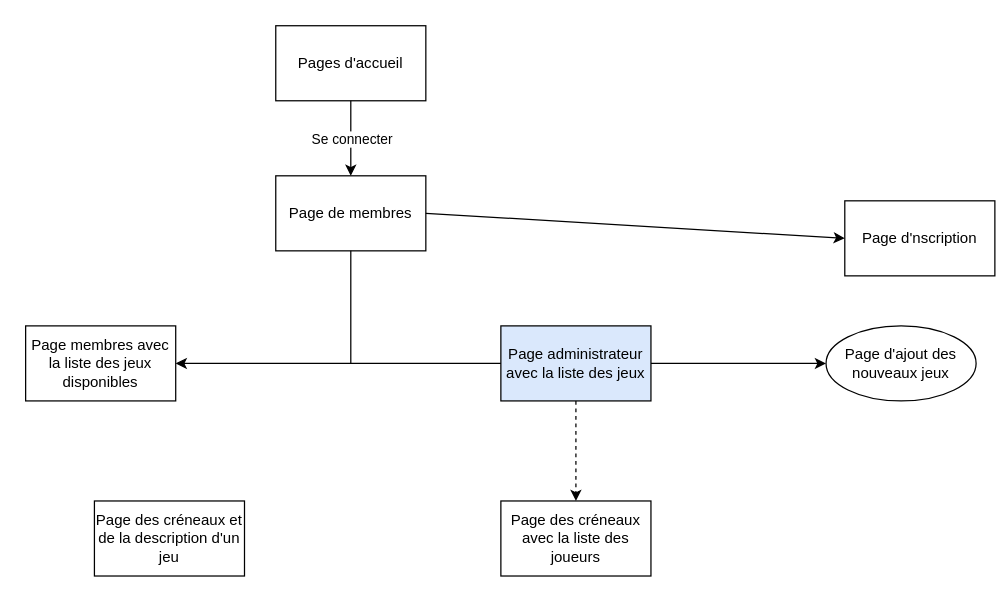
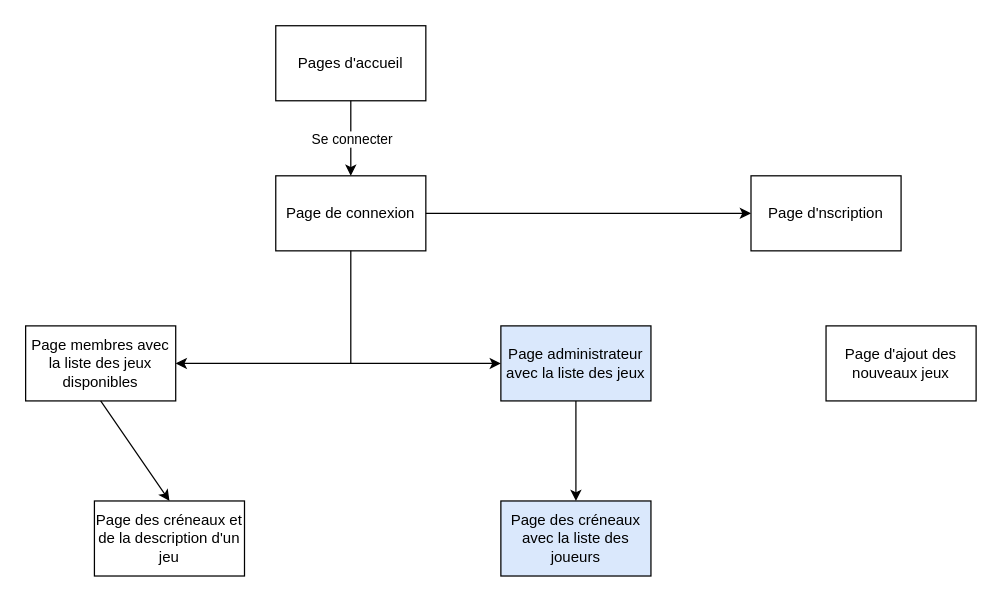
- <mxCell id="8" value="Page de membres" style="rounded=0;whiteSpace=wrap;html=1;" vertex="1" parent="6"><mxGeometry y="120" width="120" height="60" as="geometry" /></mxCell>
+ <mxCell id="8" value="Page de connexion" style="rounded=0;whiteSpace=wrap;html=1;" vertex="1" parent="6"><mxGeometry y="120" width="120" height="60" as="geometry" /></mxCell>
- <mxCell id="4" value="Page d'nscription" style="rounded=0;whiteSpace=wrap;html=1;" vertex="1" parent="1"><mxGeometry x="675" y="160" width="120" height="60" as="geometry" /></mxCell>
+ <mxCell id="4" value="Page d'nscription" style="rounded=0;whiteSpace=wrap;html=1;" vertex="1" parent="1"><mxGeometry x="600" y="140" width="120" height="60" as="geometry" /></mxCell>
- <mxCell id="12" value="" style="endArrow=none;startArrow=classic;html=1;rounded=0;exitX=1;exitY=0.5;exitDx=0;exitDy=0;entryX=0;entryY=0.5;entryDx=0;entryDy=0;" edge="1" parent="1" source="2" target="3"><mxGeometry width="50" height="50" relative="1" as="geometry"><mxPoint x="360" y="350" as="sourcePoint" /><mxPoint x="410" y="300" as="targetPoint" /></mxGeometry></mxCell>
+ <mxCell id="12" value="" style="endArrow=classic;startArrow=classic;html=1;rounded=0;exitX=1;exitY=0.5;exitDx=0;exitDy=0;entryX=0;entryY=0.5;entryDx=0;entryDy=0;" edge="1" parent="1" source="2" target="3"><mxGeometry width="50" height="50" relative="1" as="geometry"><mxPoint x="360" y="350" as="sourcePoint" /><mxPoint x="410" y="300" as="targetPoint" /></mxGeometry></mxCell>
- <mxCell id="18" value="" style="endArrow=classic;html=1;rounded=0;entryX=0;entryY=0.5;entryDx=0;entryDy=0;exitX=1;exitY=0.5;exitDx=0;exitDy=0;" edge="1" parent="1" source="3" target="17"><mxGeometry width="50" height="50" relative="1" as="geometry"><mxPoint x="360" y="350" as="sourcePoint" /><mxPoint x="410" y="300" as="targetPoint" /></mxGeometry></mxCell>
- <mxCell id="17" value="Page d'ajout des nouveaux jeux" style="ellipse;whiteSpace=wrap;html=1;" vertex="1" parent="1"><mxGeometry x="660" y="260" width="120" height="60" as="geometry" /></mxCell>
+ <mxCell id="17" value="Page d'ajout des nouveaux jeux" style="rounded=0;whiteSpace=wrap;html=1;" vertex="1" parent="1"><mxGeometry x="660" y="260" width="120" height="60" as="geometry" /></mxCell>
+ <mxCell id="16" value="" style="endArrow=classic;html=1;rounded=0;exitX=0.5;exitY=1;exitDx=0;exitDy=0;entryX=0.5;entryY=0;entryDx=0;entryDy=0;" edge="1" parent="1" source="2" target="5"><mxGeometry width="50" height="50" relative="1" as="geometry"><mxPoint x="370" y="360" as="sourcePoint" /><mxPoint x="420" y="310" as="targetPoint" /></mxGeometry></mxCell>
- <mxCell id="15" value="" style="endArrow=classic;html=1;rounded=0;exitX=0.5;exitY=1;exitDx=0;exitDy=0;dashed=1;" edge="1" parent="1" source="3" target="11"><mxGeometry width="50" height="50" relative="1" as="geometry"><mxPoint x="360" y="350" as="sourcePoint" /><mxPoint x="410" y="300" as="targetPoint" /></mxGeometry></mxCell>
+ <mxCell id="15" value="" style="endArrow=classic;html=1;rounded=0;exitX=0.5;exitY=1;exitDx=0;exitDy=0;" edge="1" parent="1" source="3" target="11"><mxGeometry width="50" height="50" relative="1" as="geometry"><mxPoint x="360" y="350" as="sourcePoint" /><mxPoint x="410" y="300" as="targetPoint" /></mxGeometry></mxCell>
- <mxCell id="11" value="Page des créneaux avec la liste des joueurs" style="rounded=0;whiteSpace=wrap;html=1;" vertex="1" parent="1"><mxGeometry x="400" y="400" width="120" height="60" as="geometry" /></mxCell>
+ <mxCell id="11" value="Page des créneaux avec la liste des joueurs" style="rounded=0;whiteSpace=wrap;html=1;fillColor=#dae8fc;" vertex="1" parent="1"><mxGeometry x="400" y="400" width="120" height="60" as="geometry" /></mxCell>
